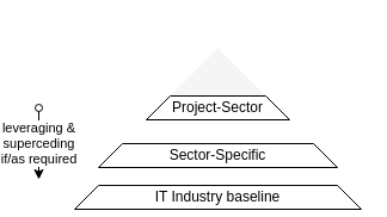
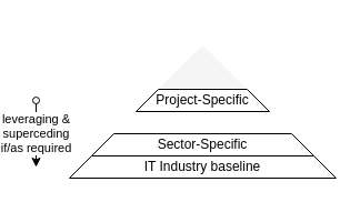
- <mxCell id="3" value="Project-Sector" style="shape=trapezoid;perimeter=trapezoidPerimeter;whiteSpace=wrap;html=1;fixedSize=1;" vertex="1" parent="1"><mxGeometry x="110" y="80" width="120" height="20" as="geometry" /></mxCell>
+ <mxCell id="3" value="Project-Specific" style="shape=trapezoid;perimeter=trapezoidPerimeter;whiteSpace=wrap;html=1;fixedSize=1;" vertex="1" parent="1"><mxGeometry x="110" y="80" width="120" height="20" as="geometry" /></mxCell>
- <mxCell id="5" value="IT Industry baseline" style="shape=trapezoid;perimeter=trapezoidPerimeter;whiteSpace=wrap;html=1;fixedSize=1;" vertex="1" parent="1"><mxGeometry x="50" y="155" width="240" height="20" as="geometry" /></mxCell>
+ <mxCell id="5" value="IT Industry baseline" style="shape=trapezoid;perimeter=trapezoidPerimeter;whiteSpace=wrap;html=1;fixedSize=1;" vertex="1" parent="1"><mxGeometry x="50" y="140" width="240" height="20" as="geometry" /></mxCell>
